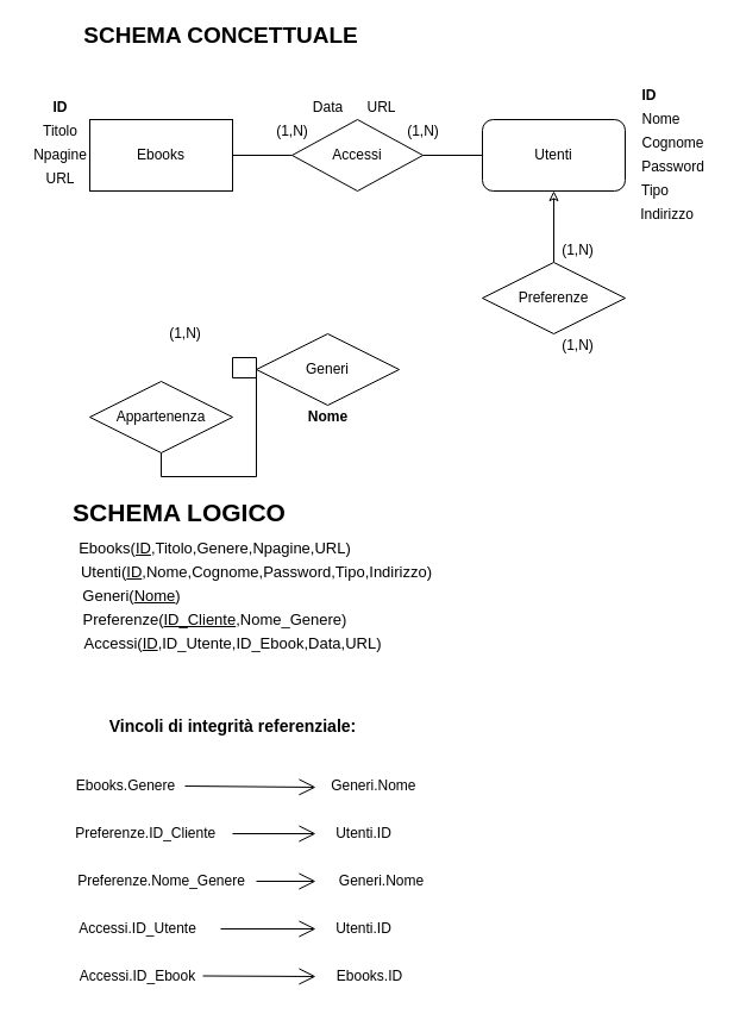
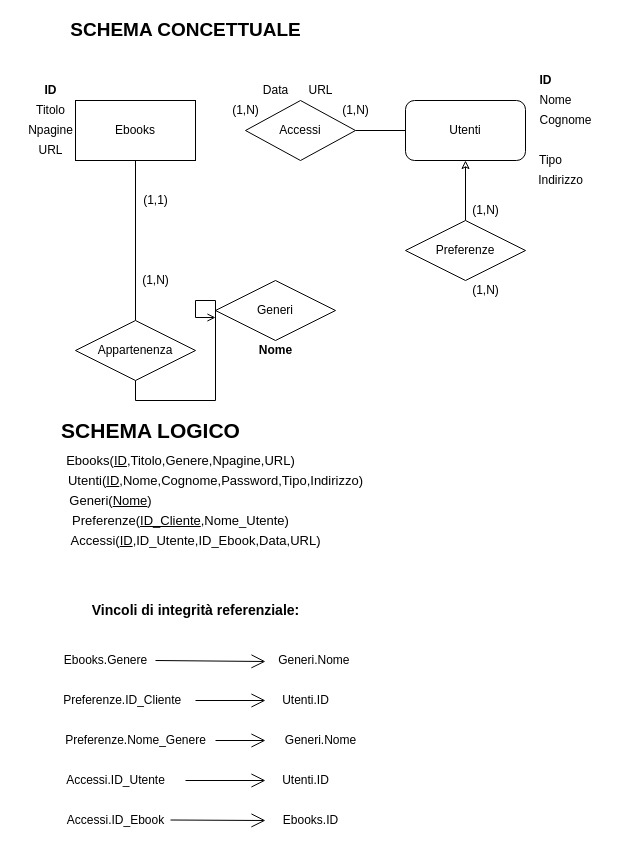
- <mxCell id="11" style="edgeStyle=orthogonalEdgeStyle;rounded=0;orthogonalLoop=1;jettySize=auto;html=1;entryX=1;entryY=0.5;entryDx=0;entryDy=0;endArrow=none;endFill=0;" edge="1" parent="1" source="12" target="2"><mxGeometry relative="1" as="geometry" /></mxCell>
- <mxCell id="26" value="Password&lt;br&gt;" style="text;html=1;align=center;verticalAlign=middle;resizable=0;points=[];autosize=1;" vertex="1" parent="1"><mxGeometry x="530" y="130" width="70" height="20" as="geometry" /></mxCell>
+ <mxCell id="17" value="(1,1)" style="text;html=1;align=center;verticalAlign=middle;resizable=0;points=[];autosize=1;" vertex="1" parent="1"><mxGeometry x="135" y="190" width="40" height="20" as="geometry" /></mxCell>
+ <mxCell id="7" style="edgeStyle=orthogonalEdgeStyle;rounded=0;orthogonalLoop=1;jettySize=auto;html=1;endArrow=none;endFill=0;entryX=0.5;entryY=1;entryDx=0;entryDy=0;" edge="1" parent="1" source="9" target="2"><mxGeometry relative="1" as="geometry"><mxPoint x="135" y="170" as="targetPoint" /></mxGeometry></mxCell>
- <mxCell id="8" style="edgeStyle=orthogonalEdgeStyle;rounded=0;orthogonalLoop=1;jettySize=auto;html=1;exitX=0.5;exitY=1;exitDx=0;exitDy=0;entryX=0;entryY=0.617;entryDx=0;entryDy=0;entryPerimeter=0;endArrow=none;endFill=0;" edge="1" parent="1" source="9" target="4"><mxGeometry relative="1" as="geometry" /></mxCell>
+ <mxCell id="8" style="edgeStyle=orthogonalEdgeStyle;rounded=0;orthogonalLoop=1;jettySize=auto;html=1;exitX=0.5;exitY=1;exitDx=0;exitDy=0;entryX=0;entryY=0.617;entryDx=0;entryDy=0;entryPerimeter=0;endArrow=open;endFill=0;" edge="1" parent="1" source="9" target="4"><mxGeometry relative="1" as="geometry" /></mxCell>
- <mxCell id="35" value="&lt;font style=&quot;font-size: 13px&quot;&gt;Preferenze(&lt;u&gt;ID_Cliente&lt;/u&gt;,Nome_Genere)&lt;/font&gt;" style="text;html=1;align=center;verticalAlign=middle;resizable=0;points=[];autosize=1;" vertex="1" parent="1"><mxGeometry x="60" y="510" width="240" height="20" as="geometry" /></mxCell>
+ <mxCell id="35" value="&lt;font style=&quot;font-size: 13px&quot;&gt;Preferenze(&lt;u&gt;ID_Cliente&lt;/u&gt;,Nome_Utente)&lt;/font&gt;" style="text;html=1;align=center;verticalAlign=middle;resizable=0;points=[];autosize=1;" vertex="1" parent="1"><mxGeometry x="60" y="510" width="240" height="20" as="geometry" /></mxCell>
